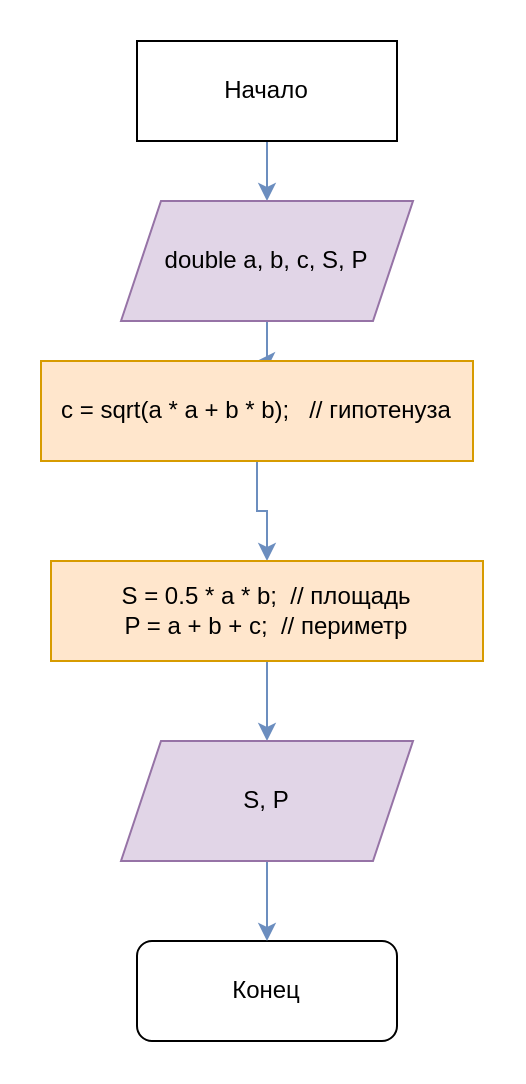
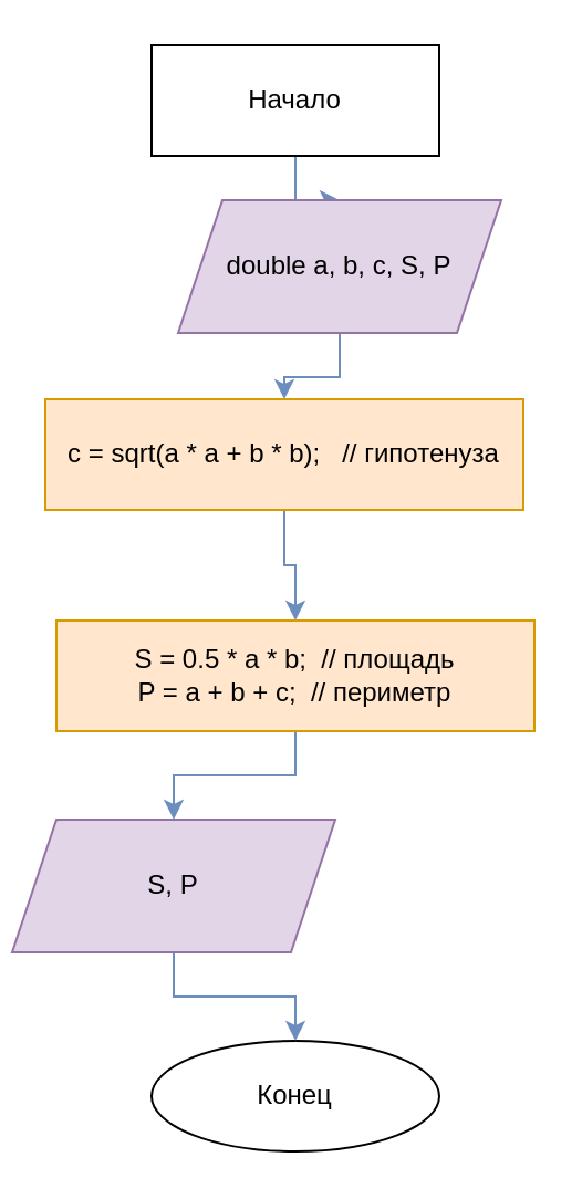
- <mxCell id="5" value="double a, b, c, S, P" style="shape=parallelogram;perimeter=parallelogramPerimeter;whiteSpace=wrap;html=1;fixedSize=1;fillColor=#e1d5e7;strokeColor=#9673a6;" parent="1" vertex="1"><mxGeometry x="60" y="100" width="146" height="60" as="geometry" /></mxCell>
+ <mxCell id="5" value="double a, b, c, S, P" style="shape=parallelogram;perimeter=parallelogramPerimeter;whiteSpace=wrap;html=1;fixedSize=1;fillColor=#e1d5e7;strokeColor=#9673a6;" parent="1" vertex="1"><mxGeometry x="80" y="90" width="146" height="60" as="geometry" /></mxCell>
- <mxCell id="12" value="S, P" style="shape=parallelogram;perimeter=parallelogramPerimeter;whiteSpace=wrap;html=1;fixedSize=1;fillColor=#e1d5e7;strokeColor=#9673a6;" vertex="1" parent="1"><mxGeometry x="60" y="370" width="146" height="60" as="geometry" /></mxCell>
+ <mxCell id="12" value="S, P" style="shape=parallelogram;perimeter=parallelogramPerimeter;whiteSpace=wrap;html=1;fixedSize=1;fillColor=#e1d5e7;strokeColor=#9673a6;" vertex="1" parent="1"><mxGeometry x="5" y="370" width="146" height="60" as="geometry" /></mxCell>
- <mxCell id="8" value="Конец" style="whiteSpace=wrap;html=1;rounded=1;" parent="1" vertex="1"><mxGeometry x="68" y="470" width="130" height="50" as="geometry" /></mxCell>
+ <mxCell id="8" value="Конец" style="ellipse;whiteSpace=wrap;html=1;" parent="1" vertex="1"><mxGeometry x="68" y="470" width="130" height="50" as="geometry" /></mxCell>
